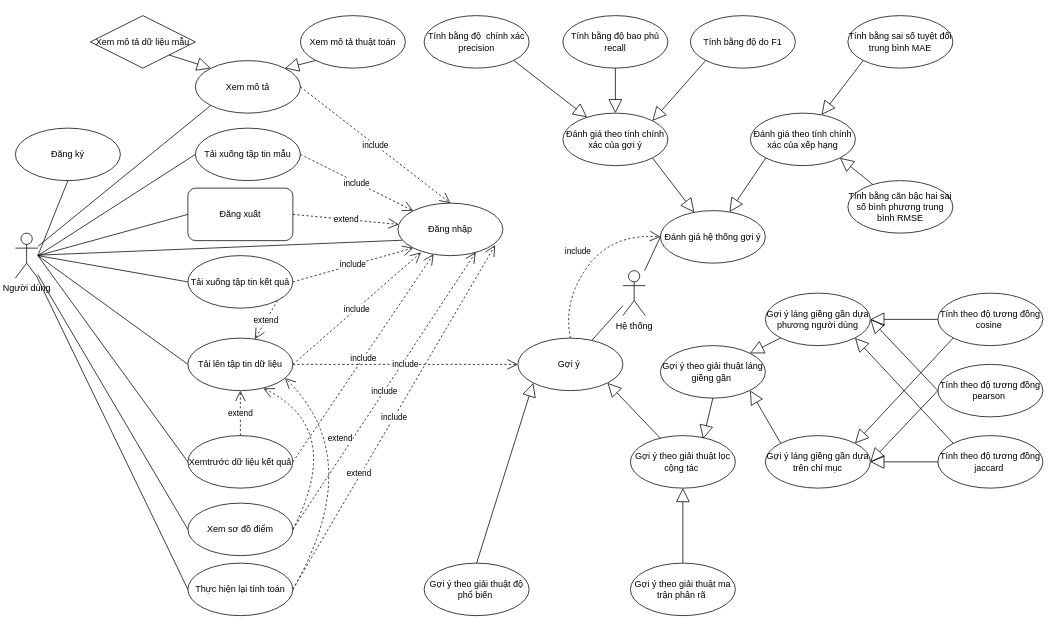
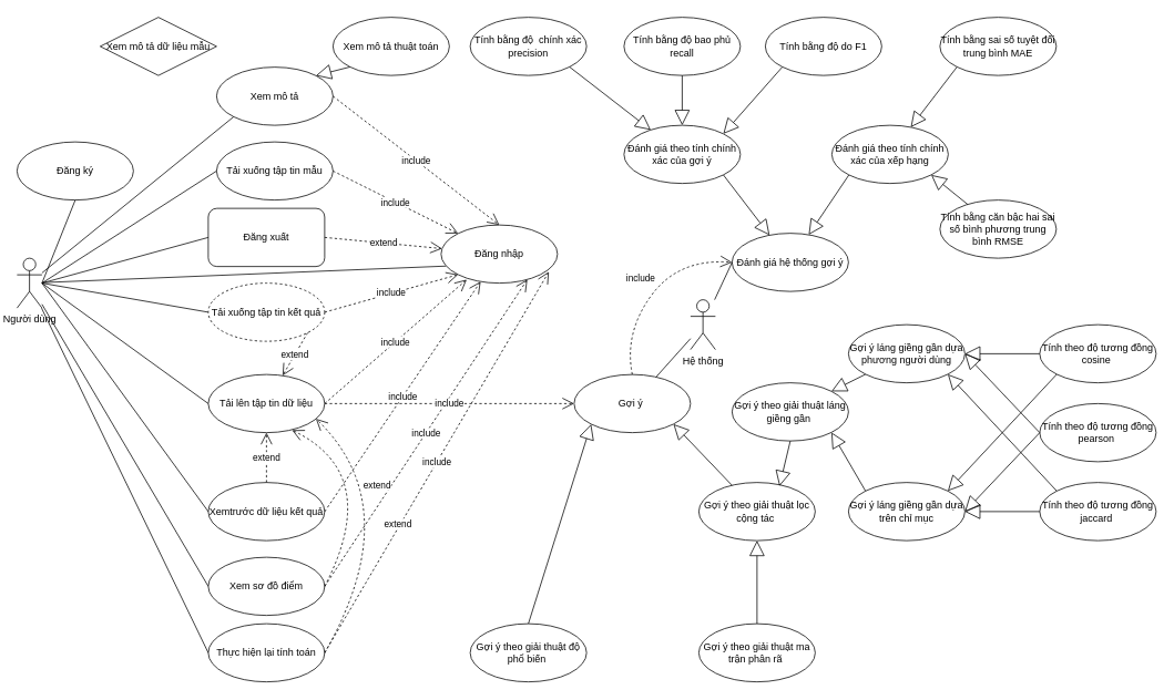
- <mxCell id="27" value="" style="endArrow=block;endSize=16;endFill=0;html=1;rounded=0;exitX=1;exitY=1;exitDx=0;exitDy=0;entryX=0;entryY=0;entryDx=0;entryDy=0;" parent="1" source="25" target="24" edge="1"><mxGeometry width="160" relative="1" as="geometry"><mxPoint x="-240.005" y="671.018" as="sourcePoint" /><mxPoint x="-80.015" y="580.002" as="targetPoint" /></mxGeometry></mxCell>
- <mxCell id="9" value="Tải xuống tập tin kết quả" style="ellipse;whiteSpace=wrap;html=1;" parent="1" vertex="1"><mxGeometry x="250" y="340" width="140" height="70" as="geometry" /></mxCell>
+ <mxCell id="9" value="Tải xuống tập tin kết quả" style="ellipse;whiteSpace=wrap;html=1;dashed=1;" parent="1" vertex="1"><mxGeometry x="250" y="340" width="140" height="70" as="geometry" /></mxCell>
